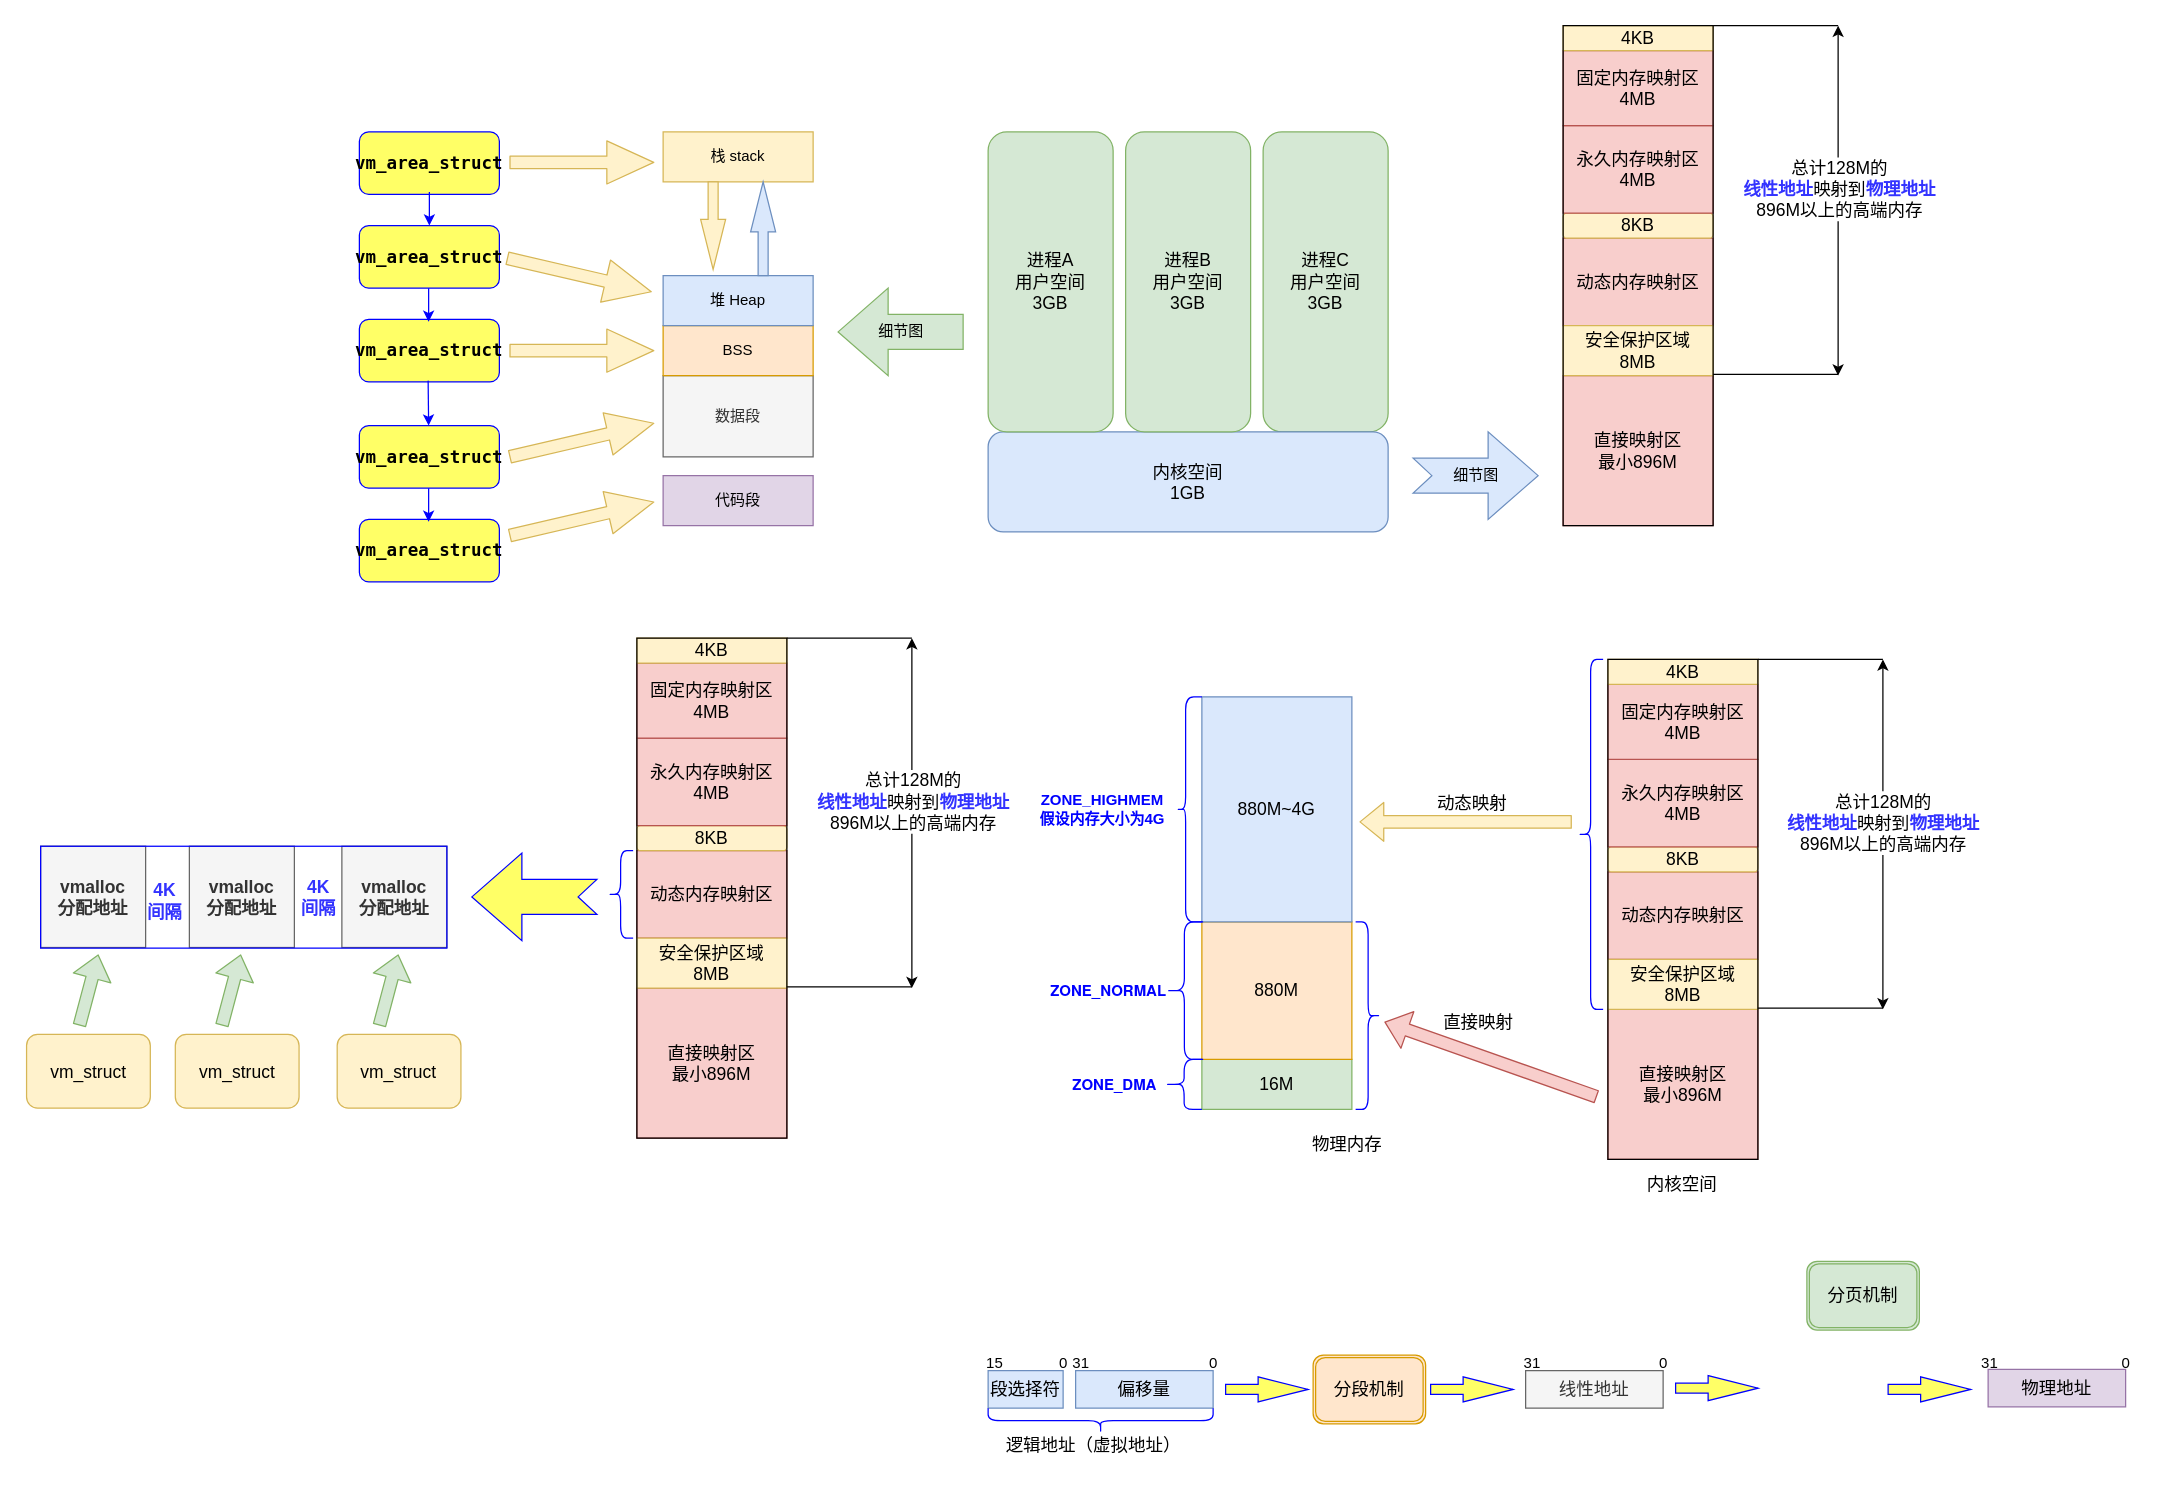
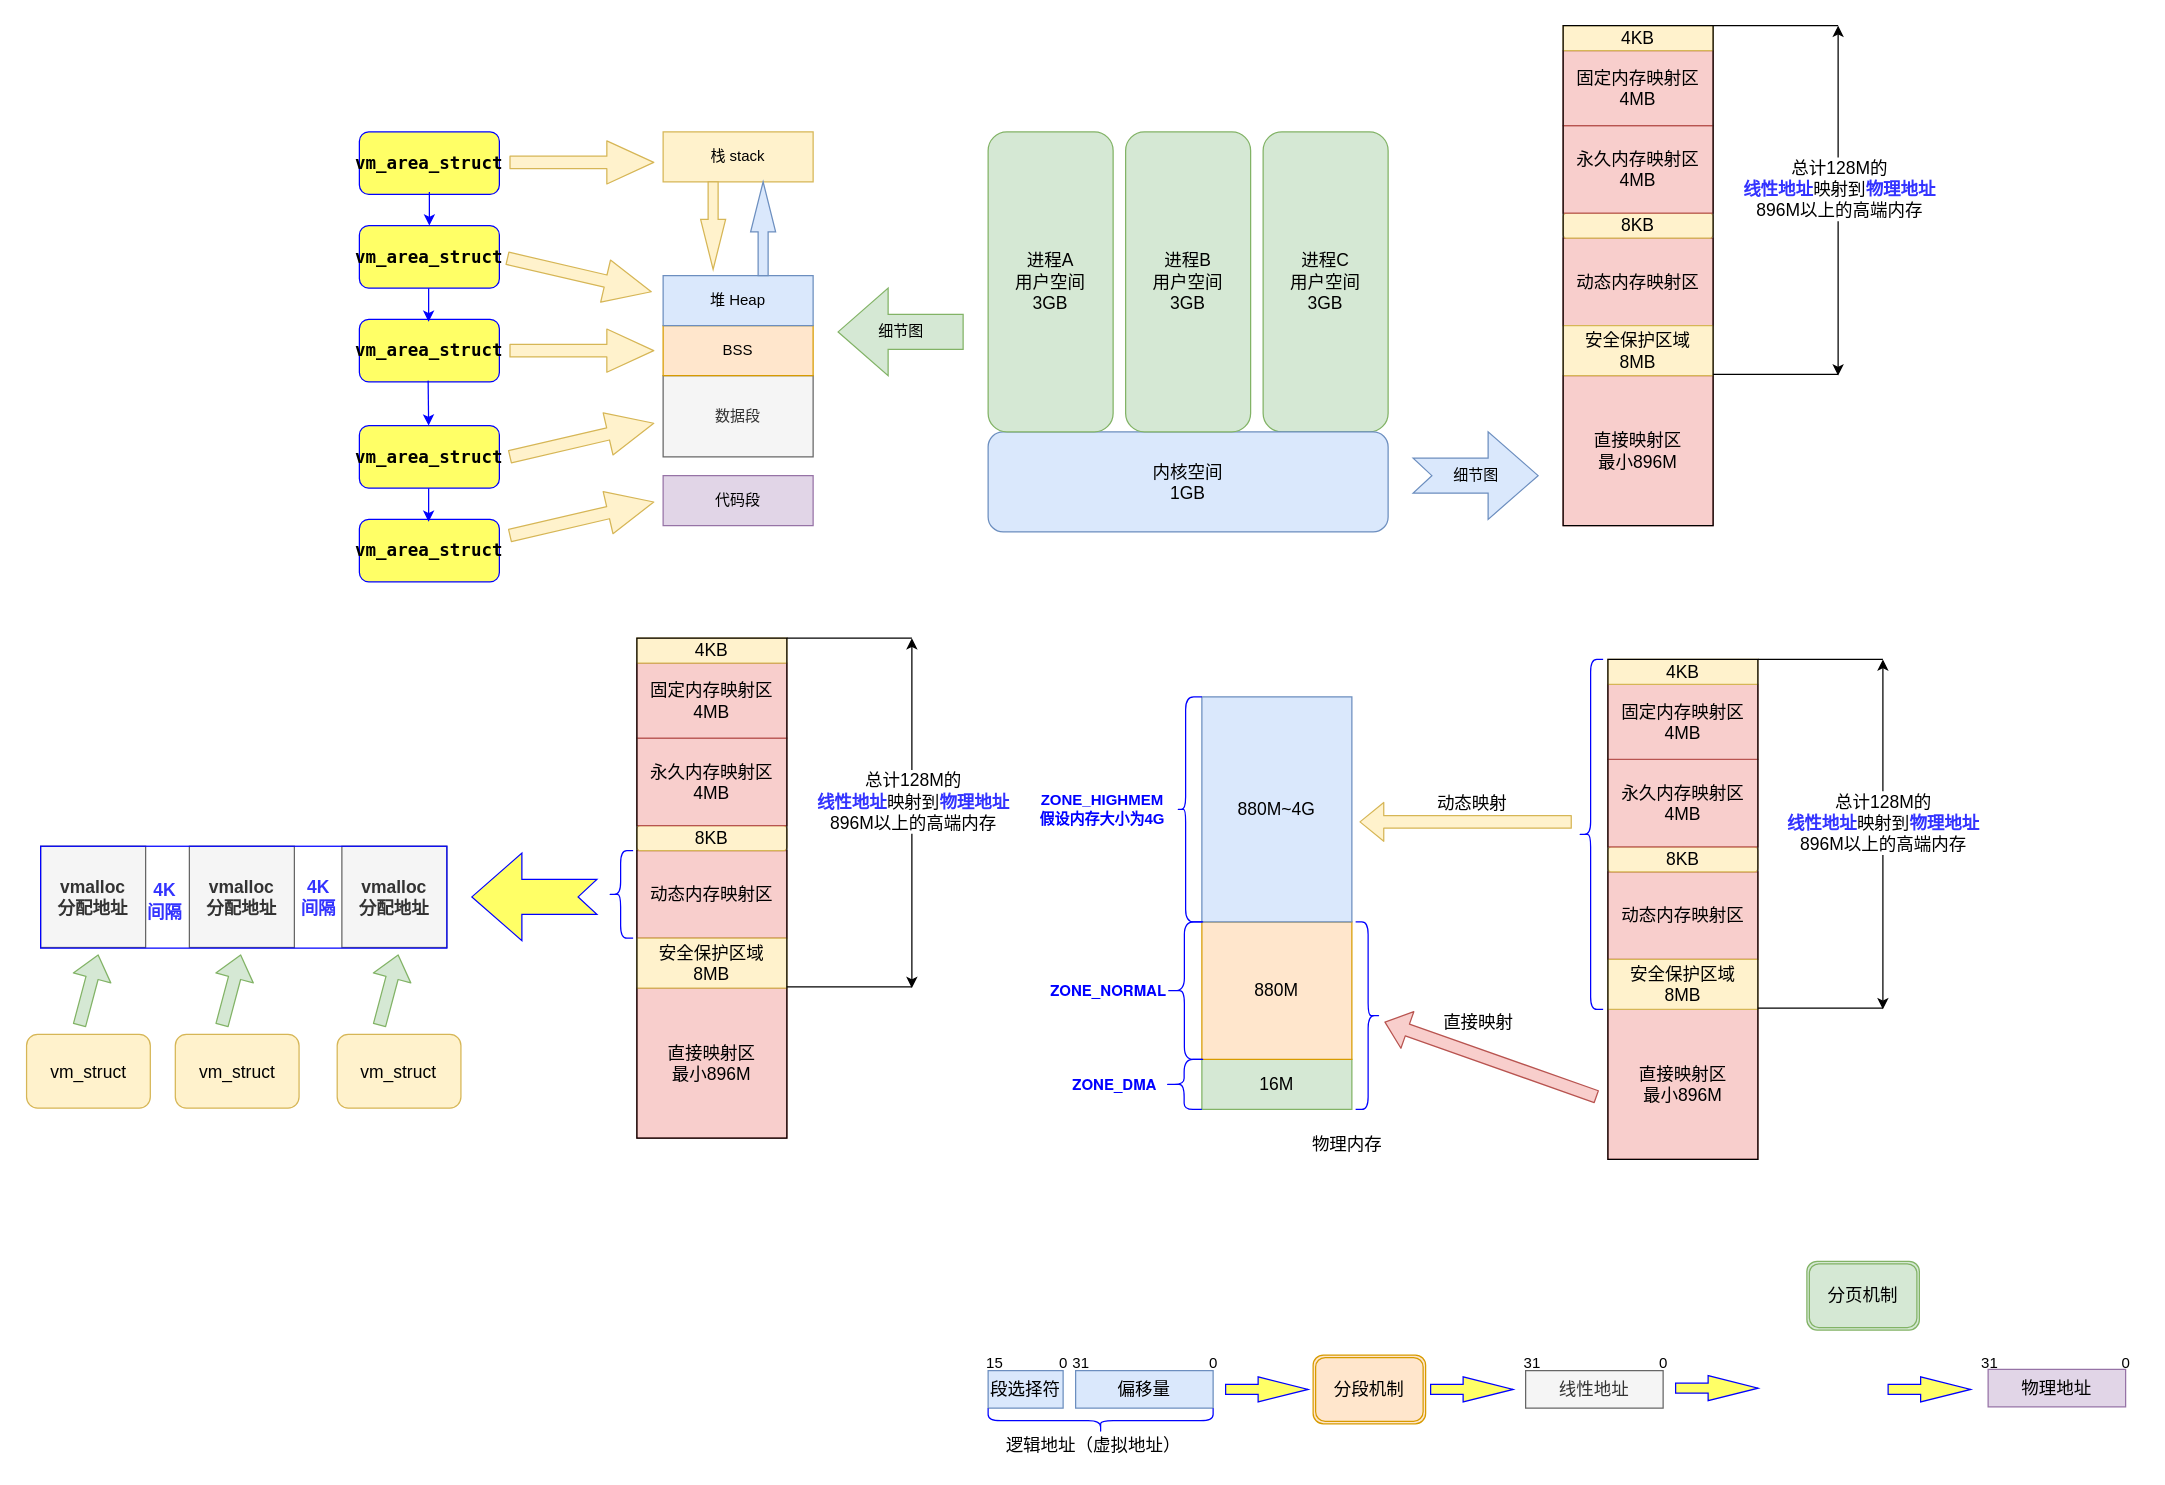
- <mxCell id="118" value="&lt;font style=&quot;font-size: 14px&quot;&gt;&amp;nbsp; 内核空间&amp;nbsp;&lt;/font&gt;" style="text;html=1;align=center;verticalAlign=middle;resizable=0;points=[];autosize=1;" vertex="1" parent="1"><mxGeometry x="1304" y="937" width="78" height="19" as="geometry" /></mxCell>
